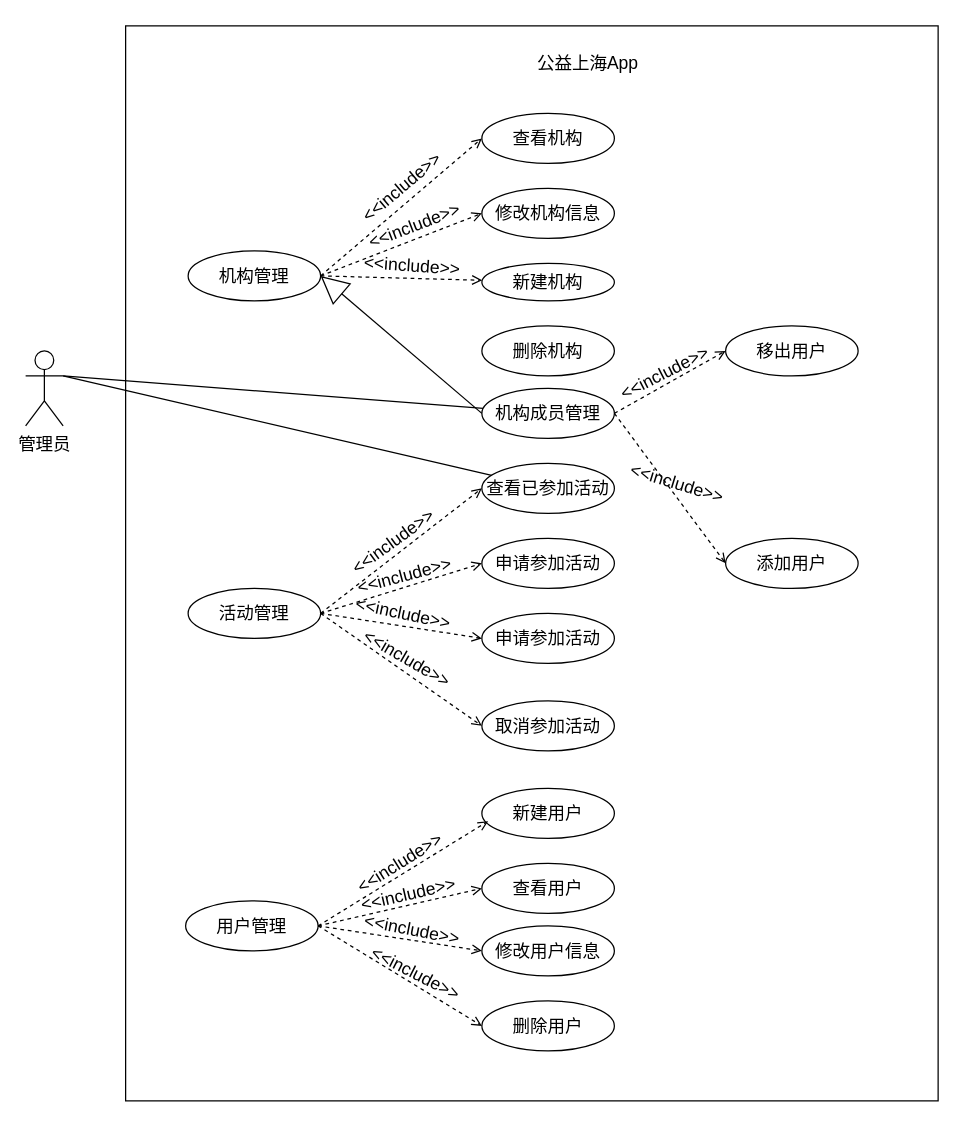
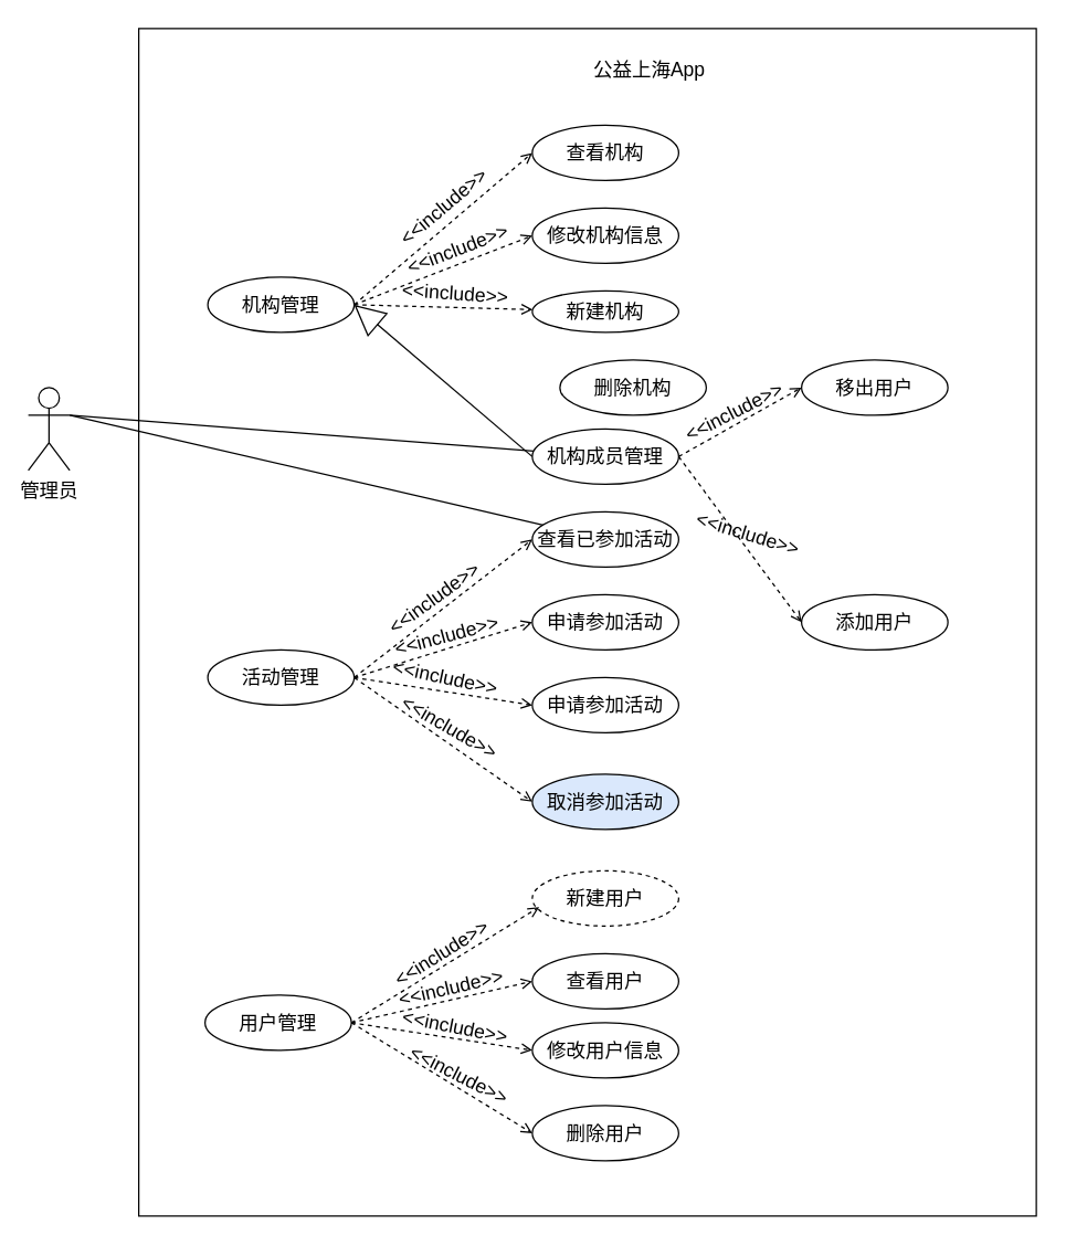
- <mxCell id="34" value="删除机构" style="ellipse;whiteSpace=wrap;html=1;fontSize=14;labelBackgroundColor=none;" vertex="1" parent="1"><mxGeometry x="385" y="260" width="106" height="40" as="geometry" /></mxCell>
+ <mxCell id="34" value="删除机构" style="ellipse;whiteSpace=wrap;html=1;fontSize=14;labelBackgroundColor=none;" vertex="1" parent="1"><mxGeometry x="405" y="260" width="106" height="40" as="geometry" /></mxCell>
- <mxCell id="26" value="取消参加活动" style="ellipse;whiteSpace=wrap;html=1;fontSize=14;labelBackgroundColor=none;" vertex="1" parent="1"><mxGeometry x="385" y="560" width="106" height="40" as="geometry" /></mxCell>
+ <mxCell id="26" value="取消参加活动" style="ellipse;whiteSpace=wrap;html=1;fontSize=14;labelBackgroundColor=none;fillColor=#dae8fc;" vertex="1" parent="1"><mxGeometry x="385" y="560" width="106" height="40" as="geometry" /></mxCell>
- <mxCell id="29" value="新建用户" style="ellipse;whiteSpace=wrap;html=1;fontSize=14;labelBackgroundColor=none;" vertex="1" parent="1"><mxGeometry x="385" y="630" width="106" height="40" as="geometry" /></mxCell>
+ <mxCell id="29" value="新建用户" style="ellipse;whiteSpace=wrap;html=1;fontSize=14;labelBackgroundColor=none;dashed=1;" vertex="1" parent="1"><mxGeometry x="385" y="630" width="106" height="40" as="geometry" /></mxCell>
